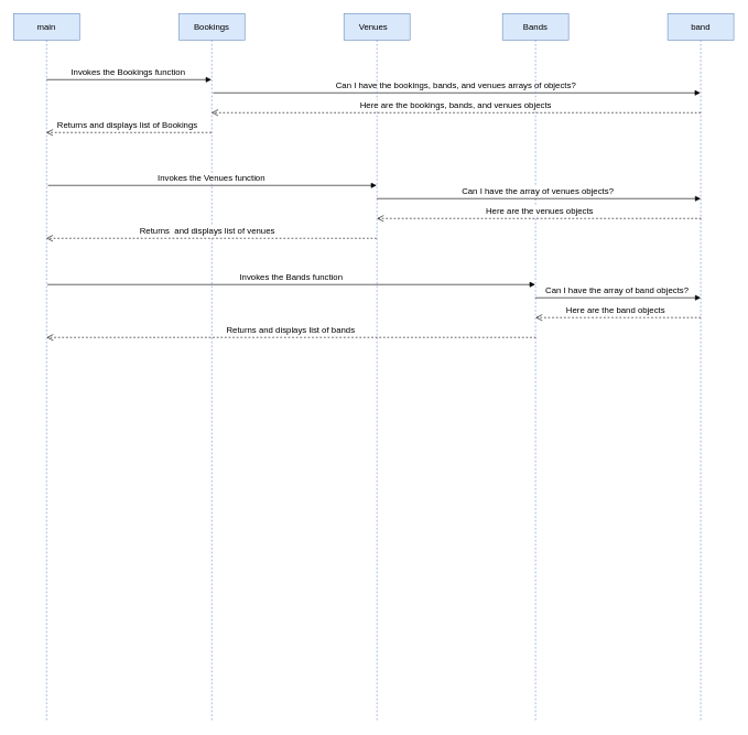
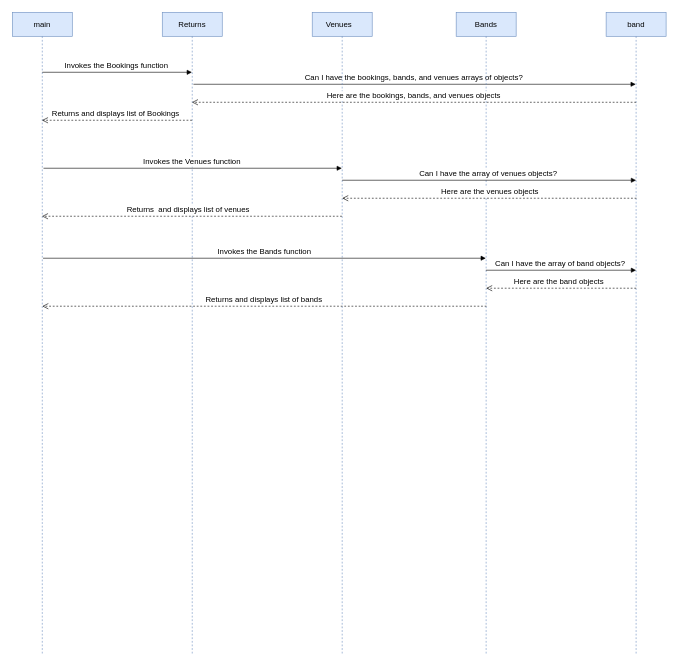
- <mxCell id="4" value="Bookings" style="shape=umlLifeline;perimeter=lifelinePerimeter;whiteSpace=wrap;html=1;container=1;collapsible=0;recursiveResize=0;outlineConnect=0;fillColor=#dae8fc;strokeColor=#6c8ebf;fontSize=13;" parent="1" vertex="1"><mxGeometry x="270" y="20" width="100" height="1070" as="geometry" /></mxCell>
+ <mxCell id="4" value="Returns" style="shape=umlLifeline;perimeter=lifelinePerimeter;whiteSpace=wrap;html=1;container=1;collapsible=0;recursiveResize=0;outlineConnect=0;fillColor=#dae8fc;strokeColor=#6c8ebf;fontSize=13;" parent="1" vertex="1"><mxGeometry x="270" y="20" width="100" height="1070" as="geometry" /></mxCell>
